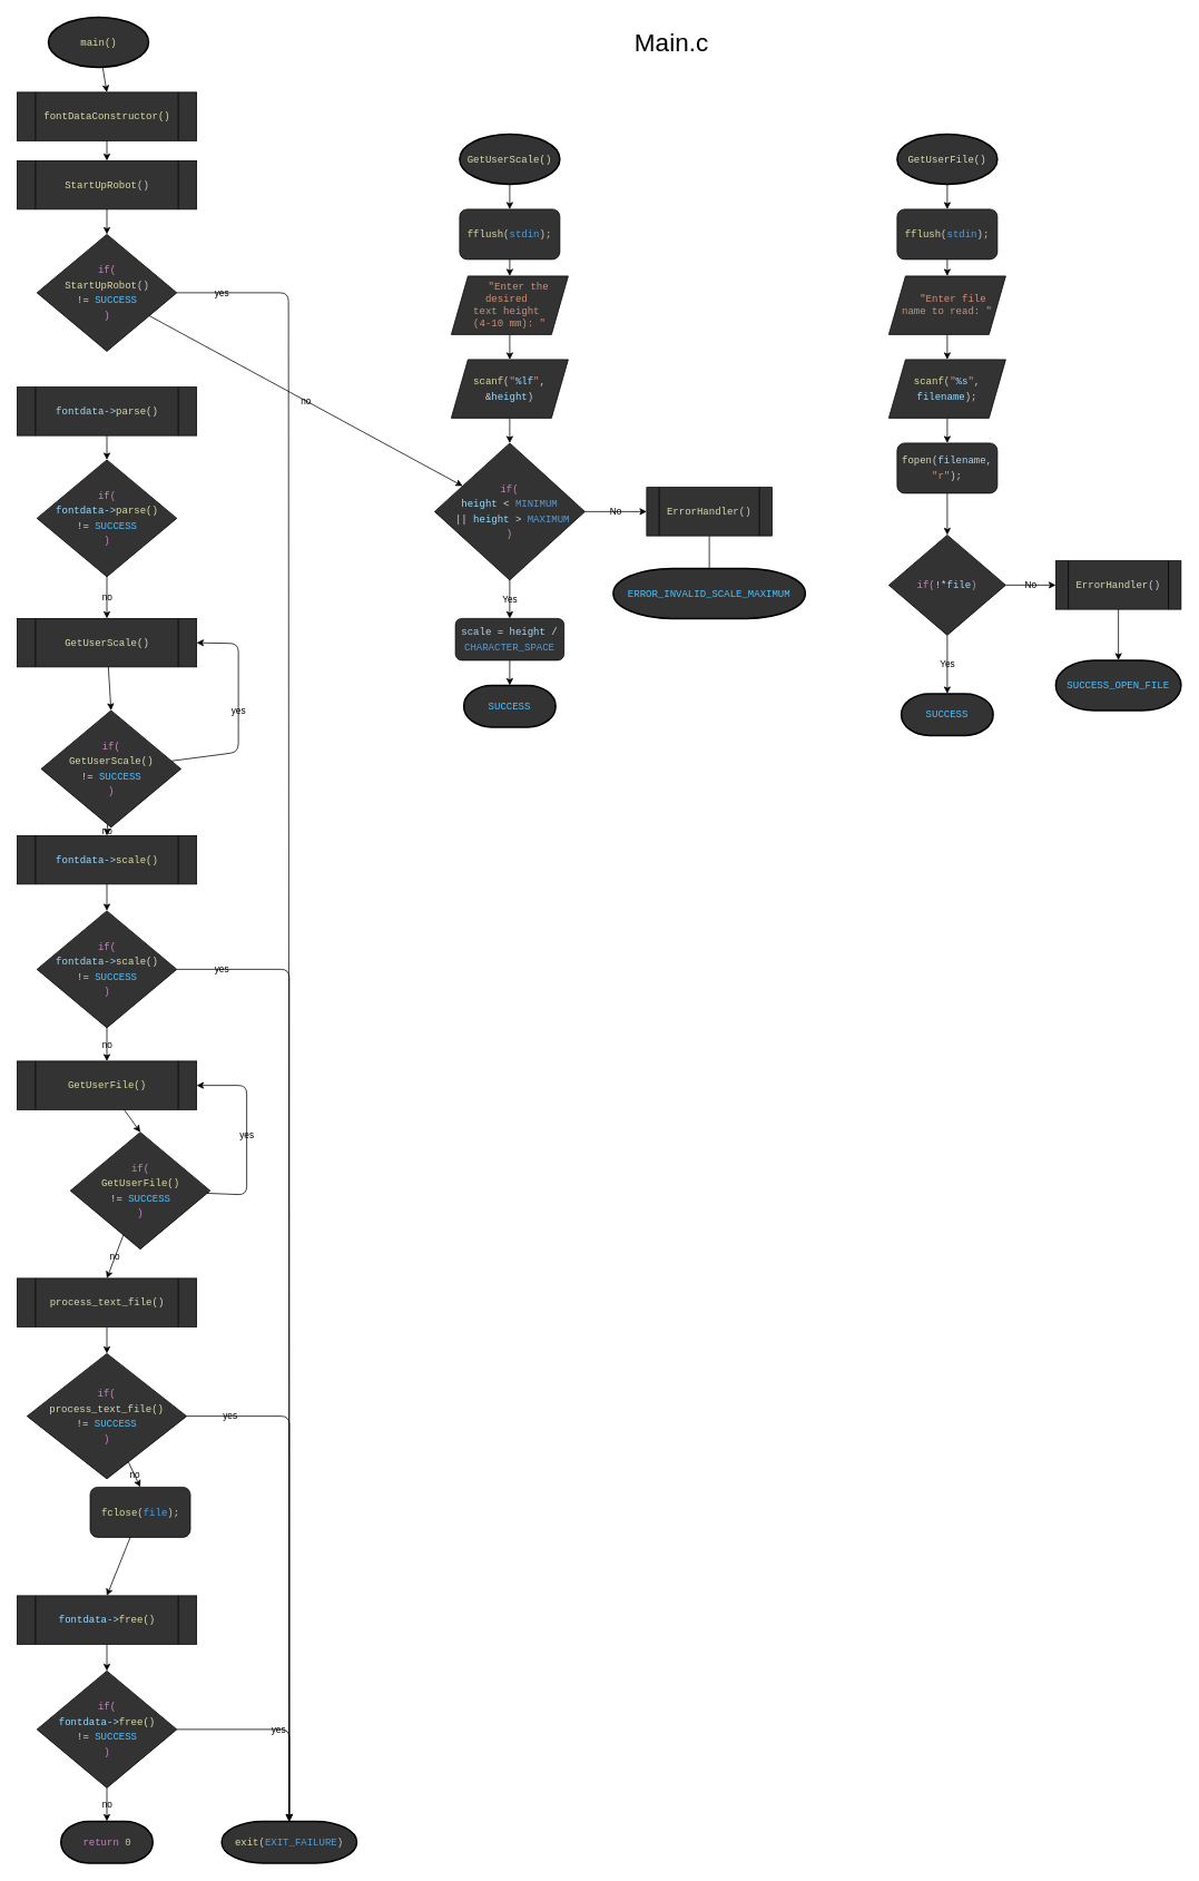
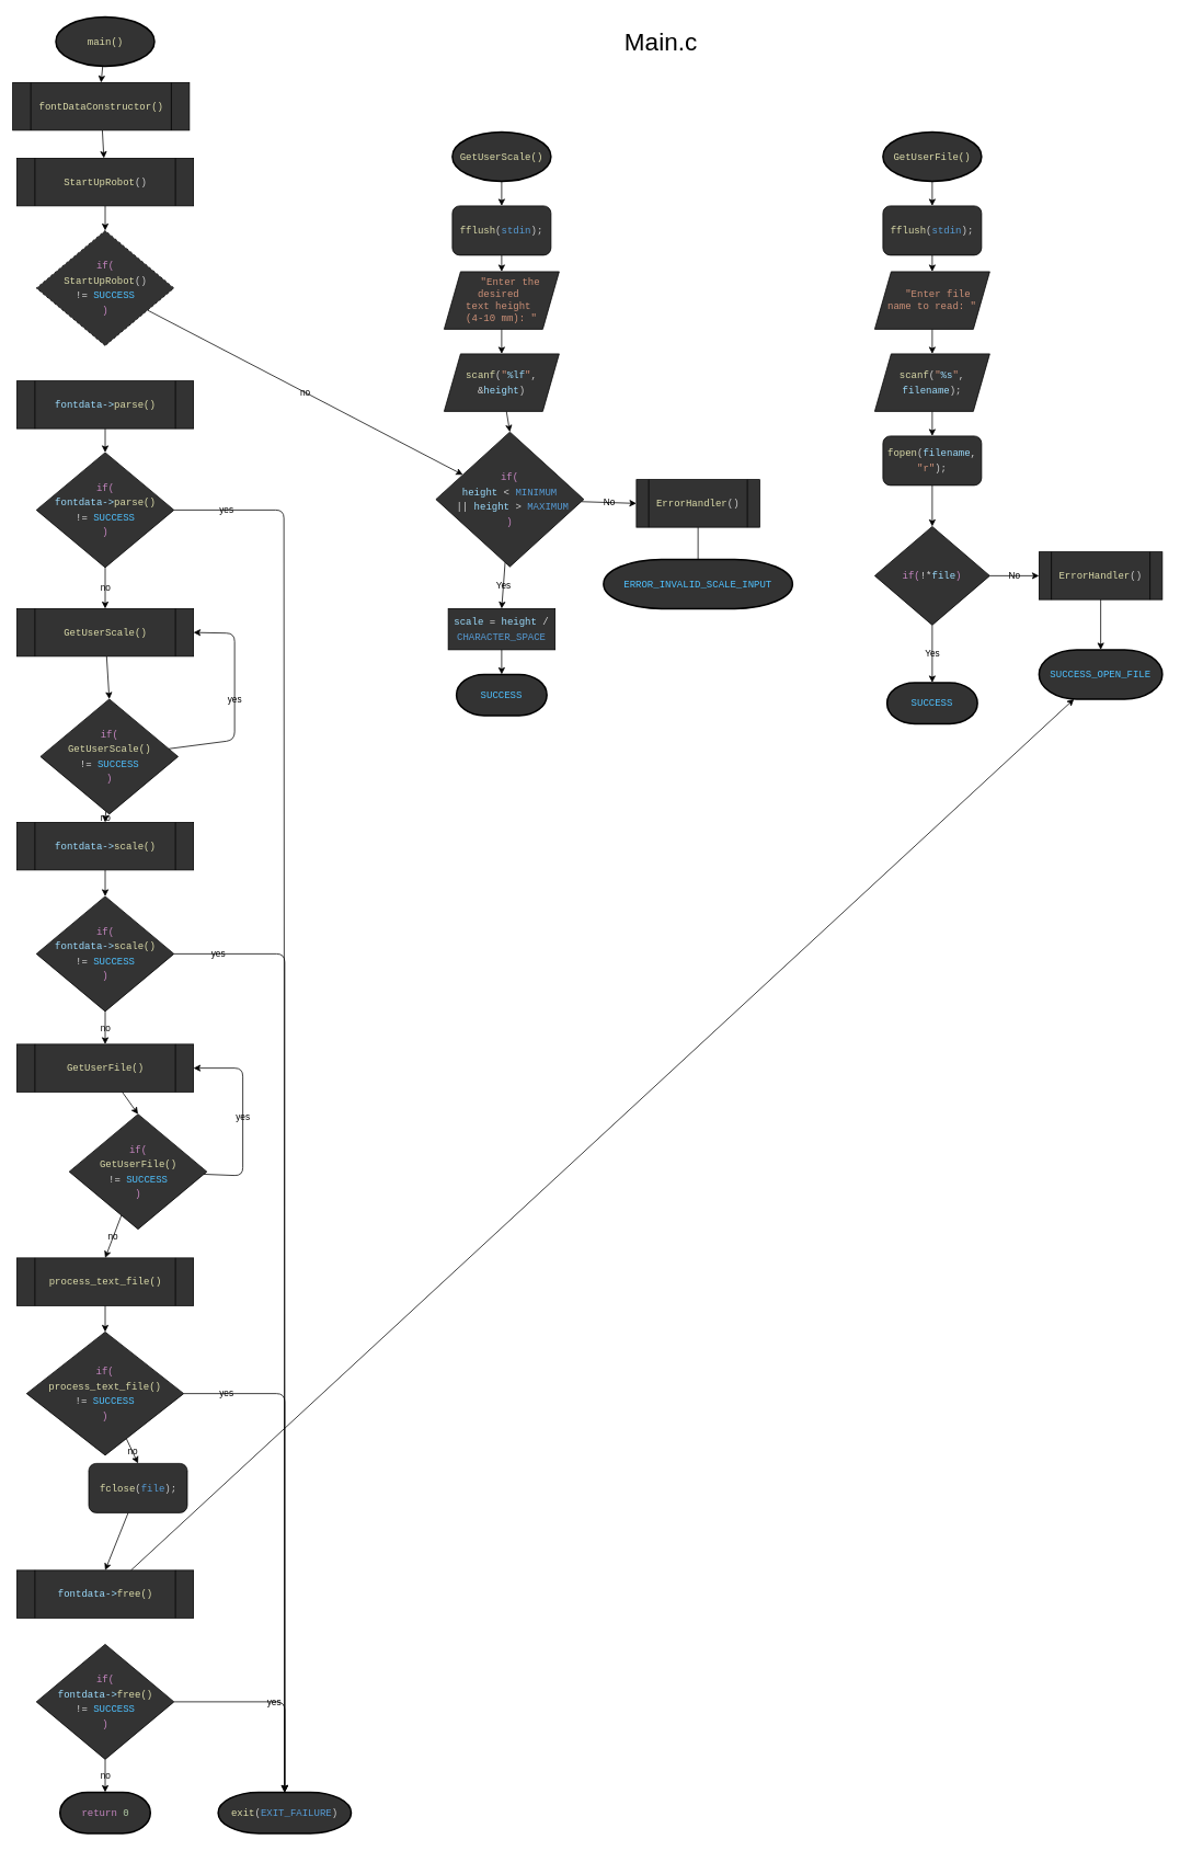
- <mxCell id="37" value="&lt;font face=&quot;Menlo, Monaco, Courier New, monospace&quot; color=&quot;#dcdcaa&quot;&gt;main()&lt;/font&gt;" style="strokeWidth=2;html=1;shape=mxgraph.flowchart.start_1;whiteSpace=wrap;labelBackgroundColor=none;flipH=1;flipV=1;shadow=0;labelBorderColor=none;fillColor=#333333;" parent="1" vertex="1"><mxGeometry x="57.5" y="20" width="120" height="60" as="geometry" /></mxCell>
+ <mxCell id="37" value="&lt;font face=&quot;Menlo, Monaco, Courier New, monospace&quot; color=&quot;#dcdcaa&quot;&gt;main()&lt;/font&gt;" style="strokeWidth=2;html=1;shape=mxgraph.flowchart.start_1;whiteSpace=wrap;labelBackgroundColor=none;flipH=1;flipV=1;shadow=0;labelBorderColor=none;fillColor=#333333;" parent="1" vertex="1"><mxGeometry x="67.5" y="20" width="120" height="60" as="geometry" /></mxCell>
- <mxCell id="39" value="&lt;div style=&quot;color: rgb(204, 204, 204); font-family: Menlo, Monaco, &amp;quot;Courier New&amp;quot;, monospace; line-height: 18px;&quot;&gt;&lt;div style=&quot;line-height: 18px;&quot;&gt;&lt;span style=&quot;color: #dcdcaa;&quot;&gt;fontDataConstructor()&lt;/span&gt;&lt;/div&gt;&lt;/div&gt;" style="shape=process;whiteSpace=wrap;html=1;backgroundOutline=1;labelBackgroundColor=none;flipH=1;flipV=1;shadow=0;labelBorderColor=none;fillColor=#333333;" parent="1" vertex="1"><mxGeometry x="20" y="110" width="215" height="58" as="geometry" /></mxCell>
+ <mxCell id="39" value="&lt;div style=&quot;color: rgb(204, 204, 204); font-family: Menlo, Monaco, &amp;quot;Courier New&amp;quot;, monospace; line-height: 18px;&quot;&gt;&lt;div style=&quot;line-height: 18px;&quot;&gt;&lt;span style=&quot;color: #dcdcaa;&quot;&gt;fontDataConstructor()&lt;/span&gt;&lt;/div&gt;&lt;/div&gt;" style="shape=process;whiteSpace=wrap;html=1;backgroundOutline=1;labelBackgroundColor=none;flipH=1;flipV=1;shadow=0;labelBorderColor=none;fillColor=#333333;" parent="1" vertex="1"><mxGeometry x="15" y="100" width="215" height="58" as="geometry" /></mxCell>
- <mxCell id="42" value="&lt;div style=&quot;font-family: Menlo, Monaco, &amp;quot;Courier New&amp;quot;, monospace; font-weight: normal; font-size: 12px; line-height: 18px;&quot;&gt;&lt;span style=&quot;color: #cccccc;&quot;&gt;&lt;/span&gt;&lt;div style=&quot;line-height: 18px;&quot;&gt; &lt;span style=&quot;color: rgb(197, 134, 192);&quot;&gt;if(&lt;/span&gt;&lt;/div&gt;&lt;div style=&quot;line-height: 18px;&quot;&gt;&lt;span style=&quot;color: rgb(220, 220, 170);&quot;&gt;StartUpRobot&lt;/span&gt;&lt;font color=&quot;#cccccc&quot;&gt;()&lt;/font&gt;&lt;/div&gt;&lt;div style=&quot;line-height: 18px;&quot;&gt;&lt;font color=&quot;#cccccc&quot;&gt;&lt;/font&gt;&lt;span style=&quot;color: rgb(212, 212, 212);&quot;&gt;!=&lt;/span&gt; &lt;span style=&quot;color: rgb(79, 193, 255);&quot;&gt;SUCCESS&lt;/span&gt;&lt;/div&gt;&lt;div style=&quot;line-height: 18px;&quot;&gt;&lt;span style=&quot;color: rgb(197, 134, 192);&quot;&gt;)&lt;/span&gt;&lt;/div&gt;&lt;/div&gt;" style="rhombus;whiteSpace=wrap;html=1;labelBackgroundColor=none;flipH=1;flipV=1;shadow=0;labelBorderColor=none;fillColor=#333333;" parent="1" vertex="1"><mxGeometry x="43.75" y="280" width="167.5" height="140" as="geometry" /></mxCell>
+ <mxCell id="42" value="&lt;div style=&quot;font-family: Menlo, Monaco, &amp;quot;Courier New&amp;quot;, monospace; font-weight: normal; font-size: 12px; line-height: 18px;&quot;&gt;&lt;span style=&quot;color: #cccccc;&quot;&gt;&lt;/span&gt;&lt;div style=&quot;line-height: 18px;&quot;&gt; &lt;span style=&quot;color: rgb(197, 134, 192);&quot;&gt;if(&lt;/span&gt;&lt;/div&gt;&lt;div style=&quot;line-height: 18px;&quot;&gt;&lt;span style=&quot;color: rgb(220, 220, 170);&quot;&gt;StartUpRobot&lt;/span&gt;&lt;font color=&quot;#cccccc&quot;&gt;()&lt;/font&gt;&lt;/div&gt;&lt;div style=&quot;line-height: 18px;&quot;&gt;&lt;font color=&quot;#cccccc&quot;&gt;&lt;/font&gt;&lt;span style=&quot;color: rgb(212, 212, 212);&quot;&gt;!=&lt;/span&gt; &lt;span style=&quot;color: rgb(79, 193, 255);&quot;&gt;SUCCESS&lt;/span&gt;&lt;/div&gt;&lt;div style=&quot;line-height: 18px;&quot;&gt;&lt;span style=&quot;color: rgb(197, 134, 192);&quot;&gt;)&lt;/span&gt;&lt;/div&gt;&lt;/div&gt;" style="rhombus;whiteSpace=wrap;html=1;labelBackgroundColor=none;flipH=1;flipV=1;shadow=0;labelBorderColor=none;fillColor=#333333;dashed=1;" parent="1" vertex="1"><mxGeometry x="43.75" y="280" width="167.5" height="140" as="geometry" /></mxCell>
- <mxCell id="41" value="yes" style="edgeStyle=none;html=1;entryX=0.5;entryY=1;entryDx=0;entryDy=0;entryPerimeter=0;labelBackgroundColor=none;shadow=0;labelBorderColor=none;fillColor=#333333;" parent="1" source="42" target="78" edge="1"><mxGeometry x="-0.945" relative="1" as="geometry"><Array as="points"><mxPoint x="345" y="350" /></Array><mxPoint as="offset" /></mxGeometry></mxCell>
- <mxCell id="10" value="&lt;div style=&quot;color: rgb(204, 204, 204); font-family: Menlo, Monaco, &amp;quot;Courier New&amp;quot;, monospace; font-weight: normal; font-size: 12px; line-height: 18px;&quot;&gt;&lt;div&gt;&lt;span style=&quot;color: #cccccc;&quot;&gt;&lt;/span&gt;&lt;span style=&quot;color: rgb(197, 134, 192);&quot;&gt;if(&lt;/span&gt;&lt;/div&gt;&lt;div&gt;&lt;span style=&quot;color: #9cdcfe;&quot;&gt;height&lt;/span&gt;&lt;span style=&quot;color: #cccccc;&quot;&gt; &lt;/span&gt;&lt;span style=&quot;color: #d4d4d4;&quot;&gt;&amp;lt;&lt;/span&gt;&lt;span style=&quot;color: #cccccc;&quot;&gt; &lt;/span&gt;&lt;span style=&quot;color: #569cd6;&quot;&gt;MINIMUM&lt;/span&gt;&lt;/div&gt;&lt;div&gt;&lt;span style=&quot;&quot;&gt;&amp;nbsp;&lt;/span&gt;&lt;span style=&quot;color: rgb(212, 212, 212);&quot;&gt;||&lt;/span&gt;&lt;span style=&quot;&quot;&gt; &lt;/span&gt;&lt;span style=&quot;color: rgb(156, 220, 254);&quot;&gt;height&lt;/span&gt;&lt;span style=&quot;&quot;&gt; &lt;/span&gt;&lt;span style=&quot;color: rgb(212, 212, 212);&quot;&gt;&amp;gt;&lt;/span&gt;&lt;span style=&quot;&quot;&gt; &lt;/span&gt;&lt;span style=&quot;color: rgb(86, 156, 214);&quot;&gt;MAXIMUM&lt;/span&gt;&lt;/div&gt;&lt;div&gt;&lt;span style=&quot;color: rgb(197, 134, 192);&quot;&gt;)&lt;/span&gt;&lt;/div&gt;&lt;/div&gt;" style="rhombus;whiteSpace=wrap;html=1;labelBackgroundColor=none;flipH=1;flipV=1;shadow=0;labelBorderColor=none;fillColor=#333333;" parent="1" vertex="1"><mxGeometry x="520" y="530" width="180" height="164" as="geometry" /></mxCell>
+ <mxCell id="10" value="&lt;div style=&quot;color: rgb(204, 204, 204); font-family: Menlo, Monaco, &amp;quot;Courier New&amp;quot;, monospace; font-weight: normal; font-size: 12px; line-height: 18px;&quot;&gt;&lt;div&gt;&lt;span style=&quot;color: #cccccc;&quot;&gt;&lt;/span&gt;&lt;span style=&quot;color: rgb(197, 134, 192);&quot;&gt;if(&lt;/span&gt;&lt;/div&gt;&lt;div&gt;&lt;span style=&quot;color: #9cdcfe;&quot;&gt;height&lt;/span&gt;&lt;span style=&quot;color: #cccccc;&quot;&gt; &lt;/span&gt;&lt;span style=&quot;color: #d4d4d4;&quot;&gt;&amp;lt;&lt;/span&gt;&lt;span style=&quot;color: #cccccc;&quot;&gt; &lt;/span&gt;&lt;span style=&quot;color: #569cd6;&quot;&gt;MINIMUM&lt;/span&gt;&lt;/div&gt;&lt;div&gt;&lt;span style=&quot;&quot;&gt;&amp;nbsp;&lt;/span&gt;&lt;span style=&quot;color: rgb(212, 212, 212);&quot;&gt;||&lt;/span&gt;&lt;span style=&quot;&quot;&gt; &lt;/span&gt;&lt;span style=&quot;color: rgb(156, 220, 254);&quot;&gt;height&lt;/span&gt;&lt;span style=&quot;&quot;&gt; &lt;/span&gt;&lt;span style=&quot;color: rgb(212, 212, 212);&quot;&gt;&amp;gt;&lt;/span&gt;&lt;span style=&quot;&quot;&gt; &lt;/span&gt;&lt;span style=&quot;color: rgb(86, 156, 214);&quot;&gt;MAXIMUM&lt;/span&gt;&lt;/div&gt;&lt;div&gt;&lt;span style=&quot;color: rgb(197, 134, 192);&quot;&gt;)&lt;/span&gt;&lt;/div&gt;&lt;/div&gt;" style="rhombus;whiteSpace=wrap;html=1;labelBackgroundColor=none;flipH=1;flipV=1;shadow=0;labelBorderColor=none;fillColor=#333333;" parent="1" vertex="1"><mxGeometry x="530" y="525" width="180" height="164" as="geometry" /></mxCell>
+ <mxCell id="48" value="yes" style="edgeStyle=none;html=1;entryX=0.5;entryY=1;entryDx=0;entryDy=0;entryPerimeter=0;labelBackgroundColor=none;shadow=0;labelBorderColor=none;fillColor=#333333;" parent="1" source="49" target="78" edge="1"><mxGeometry x="-0.925" relative="1" as="geometry"><Array as="points"><mxPoint x="345" y="620" /></Array><mxPoint as="offset" /></mxGeometry></mxCell>
- <mxCell id="16" value="&lt;div style=&quot;color: rgb(204, 204, 204); font-family: Menlo, Monaco, &amp;quot;Courier New&amp;quot;, monospace; line-height: 18px;&quot;&gt;&lt;div style=&quot;line-height: 18px;&quot;&gt;&lt;span style=&quot;color: #4fc1ff;&quot;&gt;ERROR_INVALID_SCALE_MAXIMUM&lt;/span&gt;&lt;/div&gt;&lt;/div&gt;" style="strokeWidth=2;html=1;shape=mxgraph.flowchart.terminator;whiteSpace=wrap;labelBackgroundColor=none;flipH=1;flipV=1;shadow=0;labelBorderColor=none;fillColor=#333333;" parent="1" vertex="1"><mxGeometry x="734" y="680" width="230" height="60" as="geometry" /></mxCell>
+ <mxCell id="16" value="&lt;div style=&quot;color: rgb(204, 204, 204); font-family: Menlo, Monaco, &amp;quot;Courier New&amp;quot;, monospace; line-height: 18px;&quot;&gt;&lt;div style=&quot;line-height: 18px;&quot;&gt;&lt;span style=&quot;color: #4fc1ff;&quot;&gt;ERROR_INVALID_SCALE_INPUT&lt;/span&gt;&lt;/div&gt;&lt;/div&gt;" style="strokeWidth=2;html=1;shape=mxgraph.flowchart.terminator;whiteSpace=wrap;labelBackgroundColor=none;flipH=1;flipV=1;shadow=0;labelBorderColor=none;fillColor=#333333;" parent="1" vertex="1"><mxGeometry x="734" y="680" width="230" height="60" as="geometry" /></mxCell>
- <mxCell id="12" value="&lt;div style=&quot;color: rgb(204, 204, 204); font-family: Menlo, Monaco, &amp;quot;Courier New&amp;quot;, monospace; line-height: 18px;&quot;&gt;&lt;div style=&quot;line-height: 18px;&quot;&gt;&lt;span style=&quot;color: #9cdcfe;&quot;&gt;scale&lt;/span&gt; &lt;span style=&quot;color: #d4d4d4;&quot;&gt;=&lt;/span&gt; &lt;span style=&quot;color: #9cdcfe;&quot;&gt;height&lt;/span&gt; &lt;span style=&quot;color: #d4d4d4;&quot;&gt;/&lt;/span&gt; &lt;span style=&quot;color: #569cd6;&quot;&gt;CHARACTER_SPACE&lt;/span&gt;&lt;/div&gt;&lt;/div&gt;" style="rounded=1;whiteSpace=wrap;html=1;labelBackgroundColor=none;flipH=1;flipV=1;shadow=0;labelBorderColor=none;fillColor=#333333;" parent="1" vertex="1"><mxGeometry x="545" y="740" width="130" height="50" as="geometry" /></mxCell>
+ <mxCell id="12" value="&lt;div style=&quot;color: rgb(204, 204, 204); font-family: Menlo, Monaco, &amp;quot;Courier New&amp;quot;, monospace; line-height: 18px;&quot;&gt;&lt;div style=&quot;line-height: 18px;&quot;&gt;&lt;span style=&quot;color: #9cdcfe;&quot;&gt;scale&lt;/span&gt; &lt;span style=&quot;color: #d4d4d4;&quot;&gt;=&lt;/span&gt; &lt;span style=&quot;color: #9cdcfe;&quot;&gt;height&lt;/span&gt; &lt;span style=&quot;color: #d4d4d4;&quot;&gt;/&lt;/span&gt; &lt;span style=&quot;color: #569cd6;&quot;&gt;CHARACTER_SPACE&lt;/span&gt;&lt;/div&gt;&lt;/div&gt;" style="whiteSpace=wrap;html=1;labelBackgroundColor=none;flipH=1;flipV=1;shadow=0;labelBorderColor=none;fillColor=#333333;rounded=0;" parent="1" vertex="1"><mxGeometry x="545" y="740" width="130" height="50" as="geometry" /></mxCell>
- <mxCell id="72" style="edgeStyle=none;html=1;entryX=0.5;entryY=0;entryDx=0;entryDy=0;labelBackgroundColor=none;shadow=0;labelBorderColor=none;fillColor=#333333;" parent="1" source="73" target="76" edge="1"><mxGeometry relative="1" as="geometry" /></mxCell>
+ <mxCell id="72" style="edgeStyle=none;html=1;labelBackgroundColor=none;shadow=0;labelBorderColor=none;fillColor=#333333;" parent="1" source="73" target="31" edge="1"><mxGeometry relative="1" as="geometry" /></mxCell>
